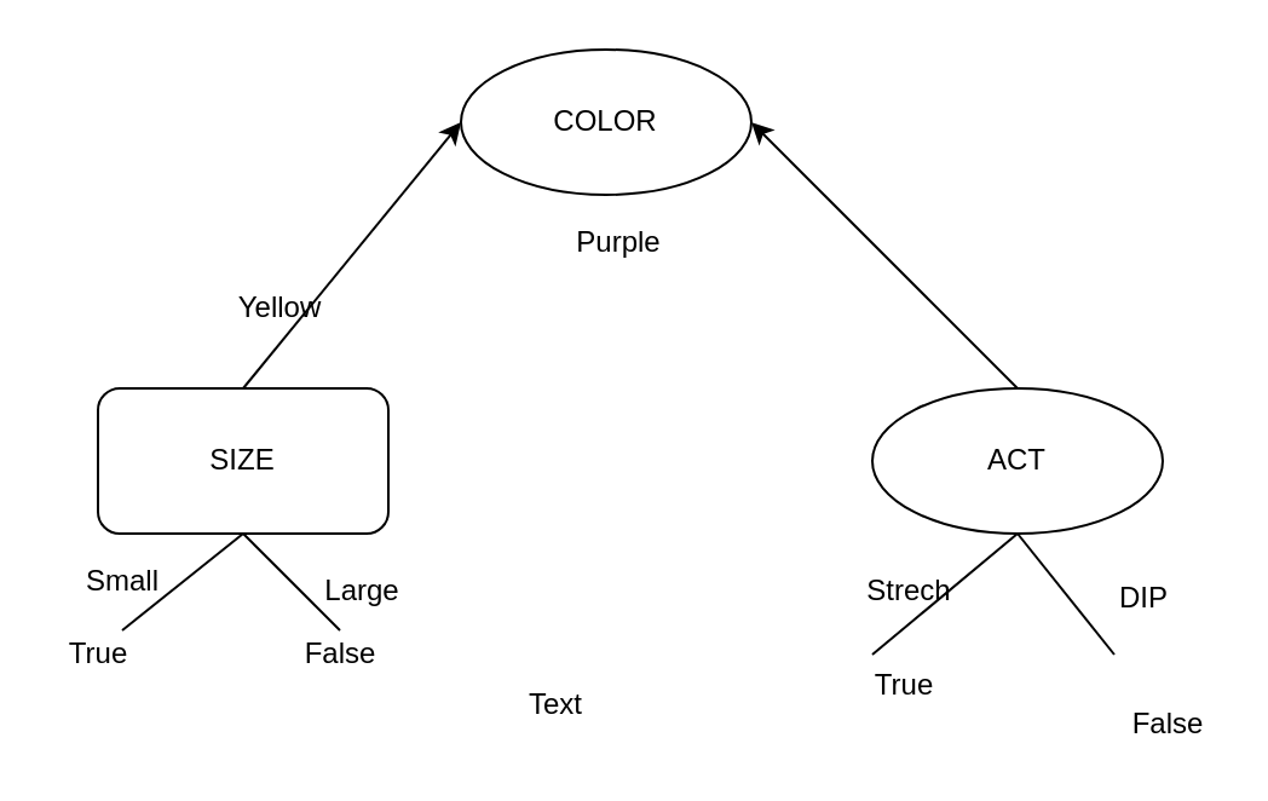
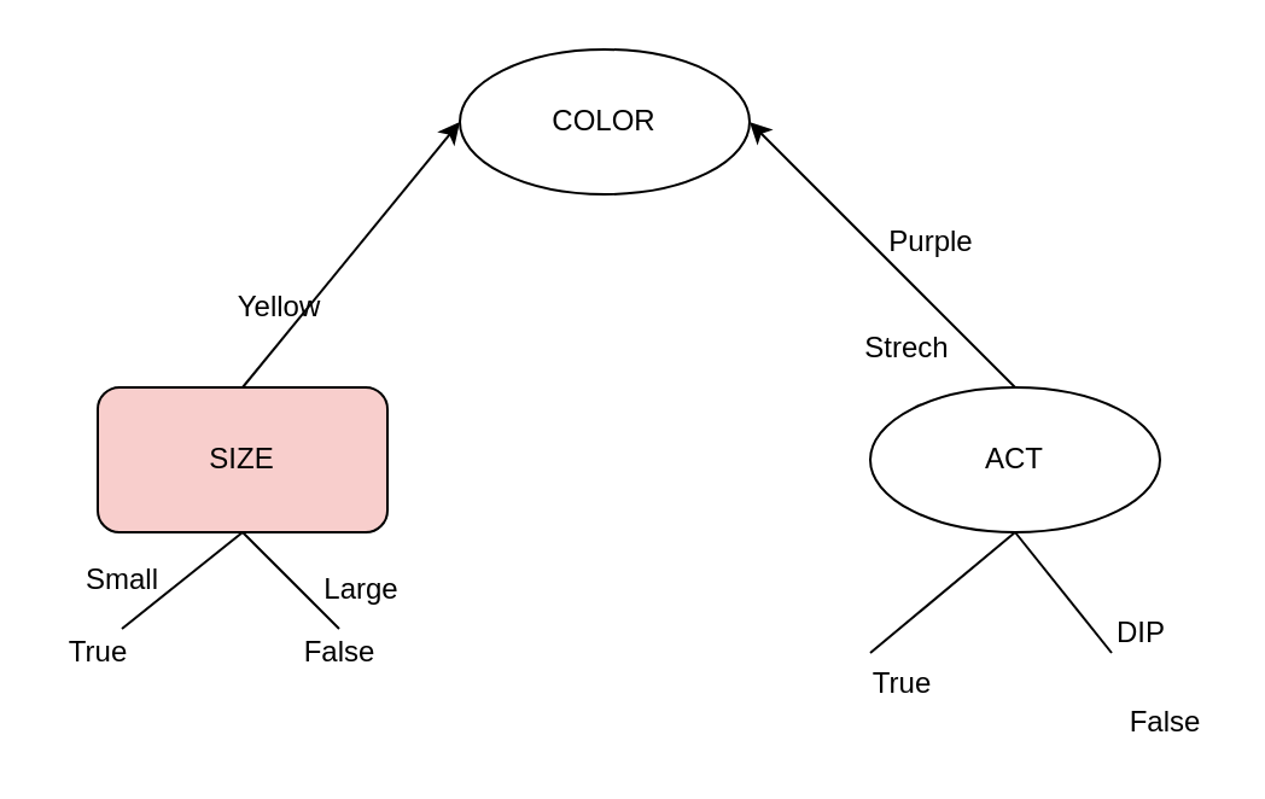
- <mxCell id="14" value="Purple" style="text;html=1;align=center;verticalAlign=middle;resizable=0;points=[];autosize=1;" vertex="1" parent="1"><mxGeometry x="230" y="90" width="50" height="20" as="geometry" /></mxCell>
+ <mxCell id="14" value="Purple" style="text;html=1;align=center;verticalAlign=middle;resizable=0;points=[];autosize=1;" vertex="1" parent="1"><mxGeometry x="360" y="90" width="50" height="20" as="geometry" /></mxCell>
- <mxCell id="3" value="SIZE" style="rounded=1;whiteSpace=wrap;html=1;" vertex="1" parent="1"><mxGeometry x="40" y="160" width="120" height="60" as="geometry" /></mxCell>
+ <mxCell id="3" value="SIZE" style="rounded=1;whiteSpace=wrap;html=1;fillColor=#f8cecc;" vertex="1" parent="1"><mxGeometry x="40" y="160" width="120" height="60" as="geometry" /></mxCell>
- <mxCell id="20" value="Strech" style="text;html=1;align=center;verticalAlign=middle;resizable=0;points=[];autosize=1;" vertex="1" parent="1"><mxGeometry x="350" y="234" width="50" height="20" as="geometry" /></mxCell>
+ <mxCell id="20" value="Strech" style="text;html=1;align=center;verticalAlign=middle;resizable=0;points=[];autosize=1;" vertex="1" parent="1"><mxGeometry x="350" y="134" width="50" height="20" as="geometry" /></mxCell>
- <mxCell id="18" value="DIP" style="text;html=1;align=center;verticalAlign=middle;resizable=0;points=[];autosize=1;" vertex="1" parent="1"><mxGeometry x="452" y="237" width="40" height="20" as="geometry" /></mxCell>
+ <mxCell id="18" value="DIP" style="text;html=1;align=center;verticalAlign=middle;resizable=0;points=[];autosize=1;" vertex="1" parent="1"><mxGeometry x="452" y="252" width="40" height="20" as="geometry" /></mxCell>
- <mxCell id="15" value="Text" style="text;html=1;align=center;verticalAlign=middle;resizable=0;points=[];autosize=1;" vertex="1" parent="1"><mxGeometry x="209" y="281" width="40" height="20" as="geometry" /></mxCell>
